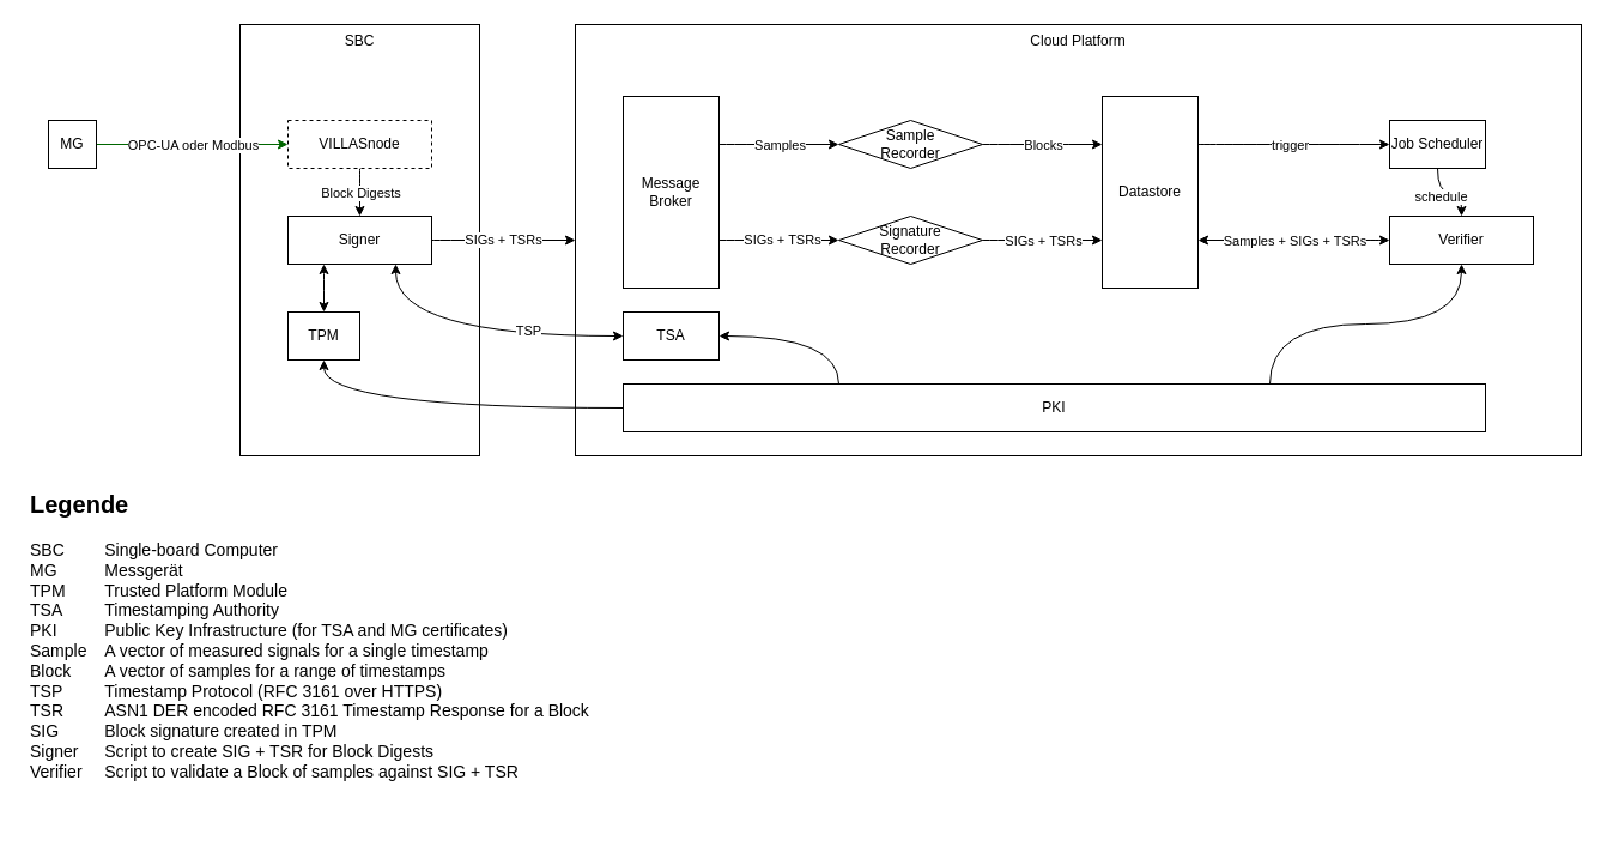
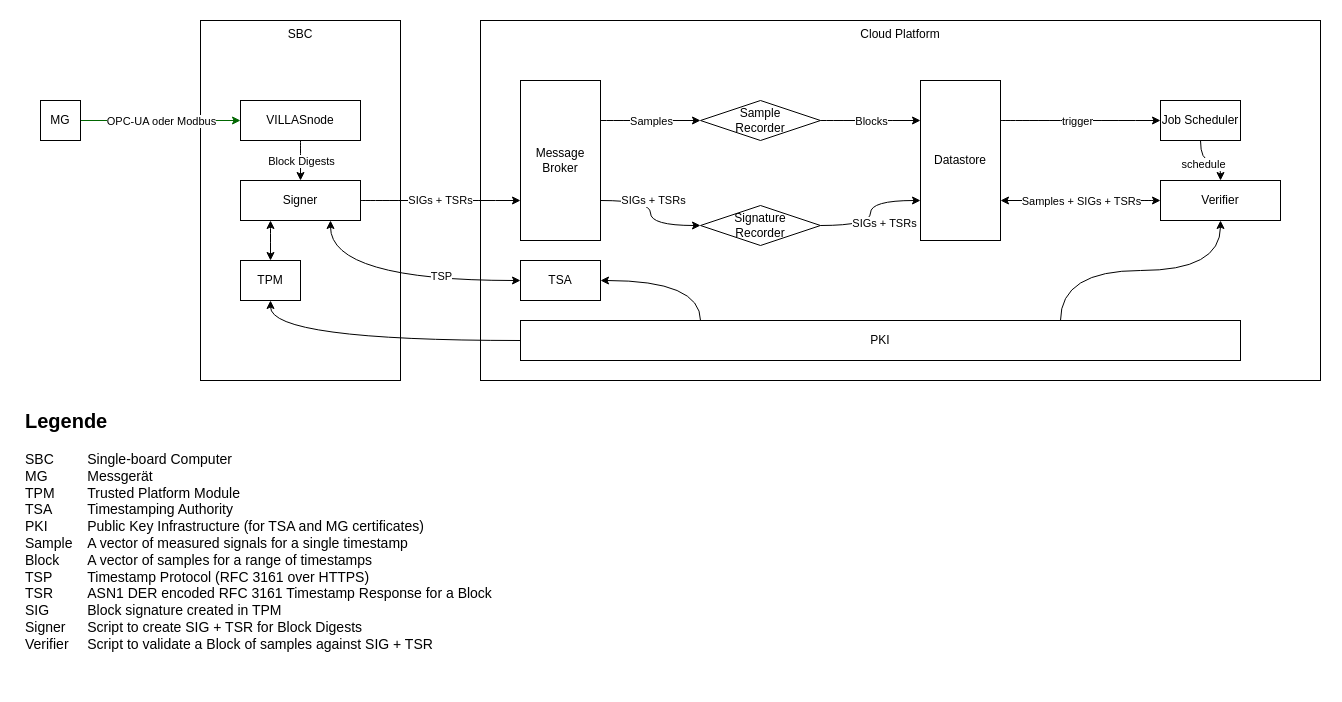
- <mxCell id="13" value="VILLASnode" style="rounded=0;whiteSpace=wrap;html=1;dashed=1;" parent="1" vertex="1"><mxGeometry x="240" y="100" width="120" height="40" as="geometry" /></mxCell>
+ <mxCell id="13" value="VILLASnode" style="rounded=0;whiteSpace=wrap;html=1;" parent="1" vertex="1"><mxGeometry x="240" y="100" width="120" height="40" as="geometry" /></mxCell>
- <mxCell id="15" value="SIGs + TSRs" style="edgeStyle=orthogonalEdgeStyle;curved=1;html=1;exitX=1;exitY=0.5;exitDx=0;exitDy=0;startArrow=none;startFill=0;" edge="1" parent="1" source="16" target="3"><mxGeometry relative="1" as="geometry" /></mxCell>
+ <mxCell id="15" value="SIGs + TSRs" style="edgeStyle=orthogonalEdgeStyle;curved=1;html=1;exitX=1;exitY=0.5;exitDx=0;exitDy=0;entryX=0;entryY=0.75;entryDx=0;entryDy=0;startArrow=none;startFill=0;" edge="1" parent="1" source="16" target="20"><mxGeometry relative="1" as="geometry" /></mxCell>
- <mxCell id="40" value="Signature&lt;br&gt;Recorder" style="rhombus;whiteSpace=wrap;html=1;fillColor=default;" vertex="1" parent="1"><mxGeometry x="700" y="180" width="120" height="40" as="geometry" /></mxCell>
+ <mxCell id="40" value="Signature&lt;br&gt;Recorder" style="rhombus;whiteSpace=wrap;html=1;fillColor=default;" vertex="1" parent="1"><mxGeometry x="700" y="205" width="120" height="40" as="geometry" /></mxCell>
